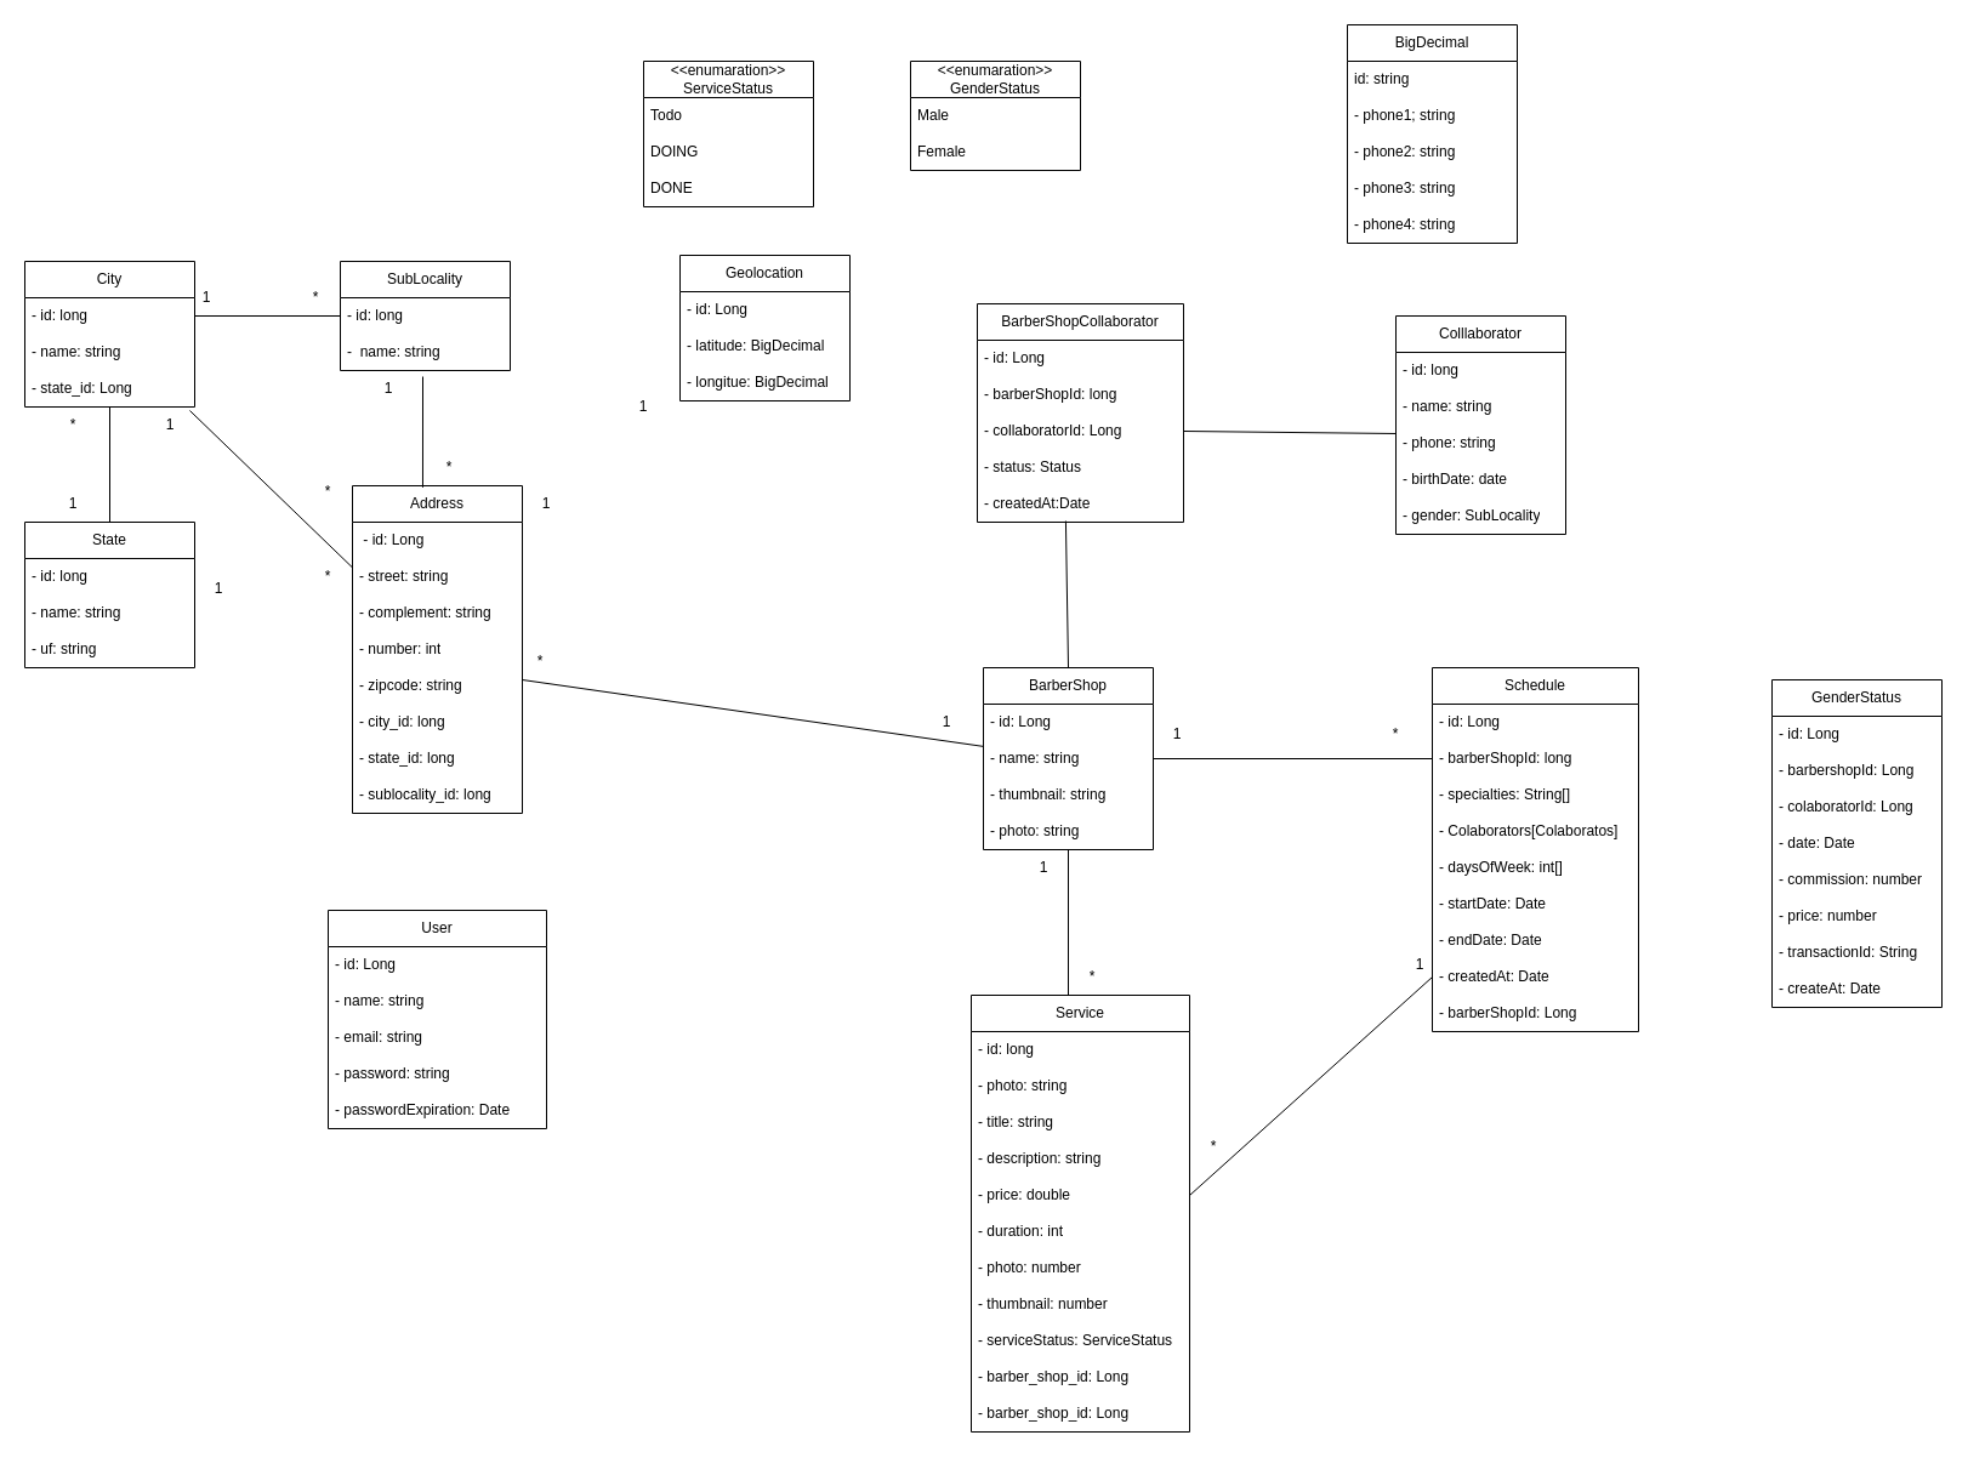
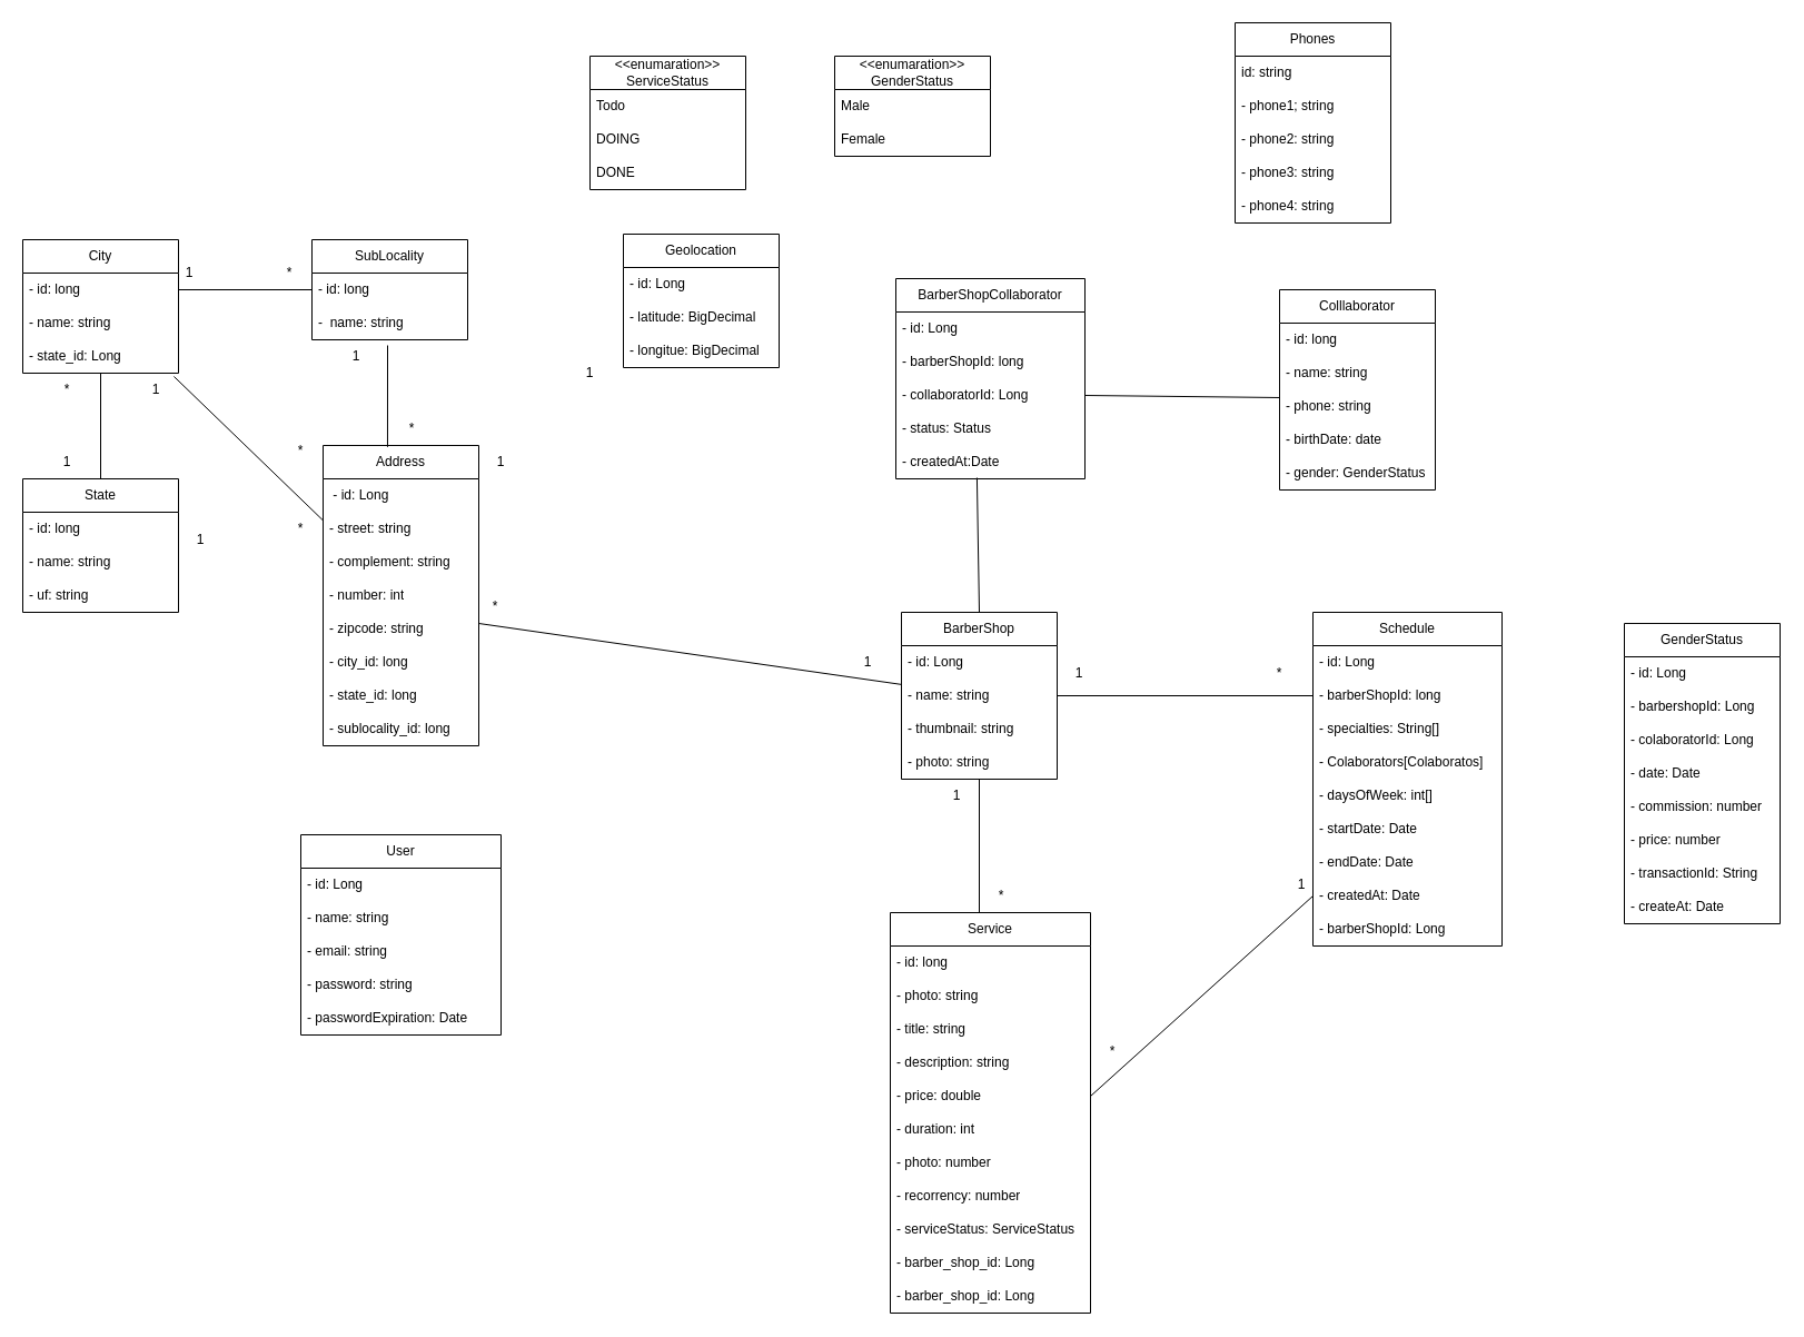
- <mxCell id="7" value="BigDecimal" style="swimlane;fontStyle=0;childLayout=stackLayout;horizontal=1;startSize=30;horizontalStack=0;resizeParent=1;resizeParentMax=0;resizeLast=0;collapsible=1;marginBottom=0;whiteSpace=wrap;html=1;" parent="1" vertex="1"><mxGeometry x="1110" y="20" width="140" height="180" as="geometry" /></mxCell>
+ <mxCell id="7" value="Phones" style="swimlane;fontStyle=0;childLayout=stackLayout;horizontal=1;startSize=30;horizontalStack=0;resizeParent=1;resizeParentMax=0;resizeLast=0;collapsible=1;marginBottom=0;whiteSpace=wrap;html=1;" parent="1" vertex="1"><mxGeometry x="1110" y="20" width="140" height="180" as="geometry" /></mxCell>
- <mxCell id="64" value="- gender: SubLocality" style="text;strokeColor=none;fillColor=none;align=left;verticalAlign=middle;spacingLeft=4;spacingRight=4;overflow=hidden;points=[[0,0.5],[1,0.5]];portConstraint=eastwest;rotatable=0;whiteSpace=wrap;html=1;" parent="59" vertex="1"><mxGeometry y="150" width="140" height="30" as="geometry" /></mxCell>
+ <mxCell id="64" value="- gender: GenderStatus" style="text;strokeColor=none;fillColor=none;align=left;verticalAlign=middle;spacingLeft=4;spacingRight=4;overflow=hidden;points=[[0,0.5],[1,0.5]];portConstraint=eastwest;rotatable=0;whiteSpace=wrap;html=1;" parent="59" vertex="1"><mxGeometry y="150" width="140" height="30" as="geometry" /></mxCell>
- <mxCell id="76" value="- thumbnail: number" style="text;strokeColor=none;fillColor=none;align=left;verticalAlign=middle;spacingLeft=4;spacingRight=4;overflow=hidden;points=[[0,0.5],[1,0.5]];portConstraint=eastwest;rotatable=0;whiteSpace=wrap;html=1;" parent="68" vertex="1"><mxGeometry y="240" width="180" height="30" as="geometry" /></mxCell>
+ <mxCell id="76" value="- recorrency: number" style="text;strokeColor=none;fillColor=none;align=left;verticalAlign=middle;spacingLeft=4;spacingRight=4;overflow=hidden;points=[[0,0.5],[1,0.5]];portConstraint=eastwest;rotatable=0;whiteSpace=wrap;html=1;" parent="68" vertex="1"><mxGeometry y="240" width="180" height="30" as="geometry" /></mxCell>
